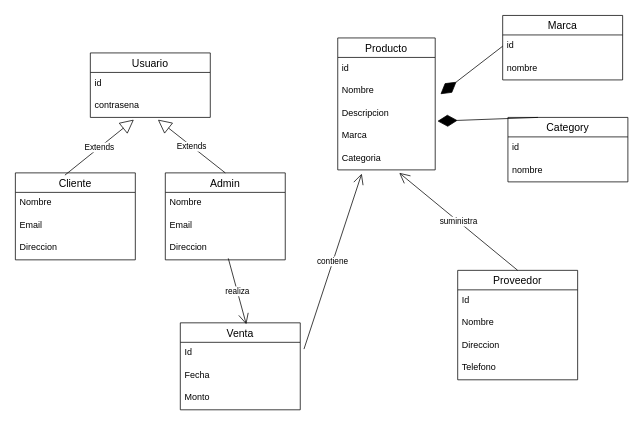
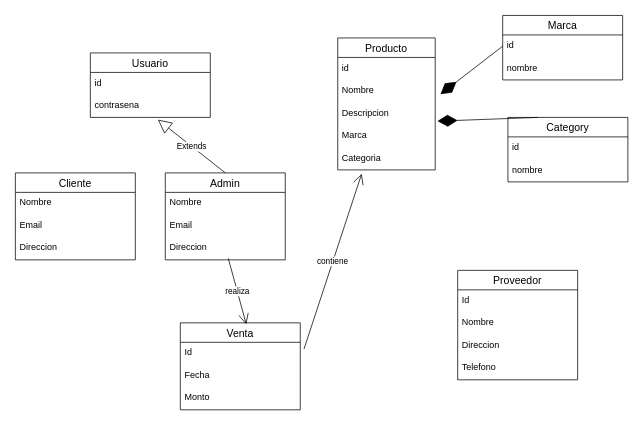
- <mxCell id="30" value="Extends" style="endArrow=block;endSize=16;endFill=0;html=1;exitX=0.413;exitY=0.026;exitDx=0;exitDy=0;exitPerimeter=0;entryX=0.363;entryY=1.1;entryDx=0;entryDy=0;entryPerimeter=0;" edge="1" parent="1" source="21" target="10"><mxGeometry width="160" relative="1" as="geometry"><mxPoint x="100" y="152.5" as="sourcePoint" /><mxPoint x="260" y="152.5" as="targetPoint" /></mxGeometry></mxCell>
- <mxCell id="38" value="suministra" style="endArrow=open;endFill=1;endSize=12;html=1;exitX=0.5;exitY=0;exitDx=0;exitDy=0;entryX=0.631;entryY=1.133;entryDx=0;entryDy=0;entryPerimeter=0;" edge="1" parent="1" source="33" target="7"><mxGeometry width="160" relative="1" as="geometry"><mxPoint x="380" y="290" as="sourcePoint" /><mxPoint x="540" y="270" as="targetPoint" /></mxGeometry></mxCell>
